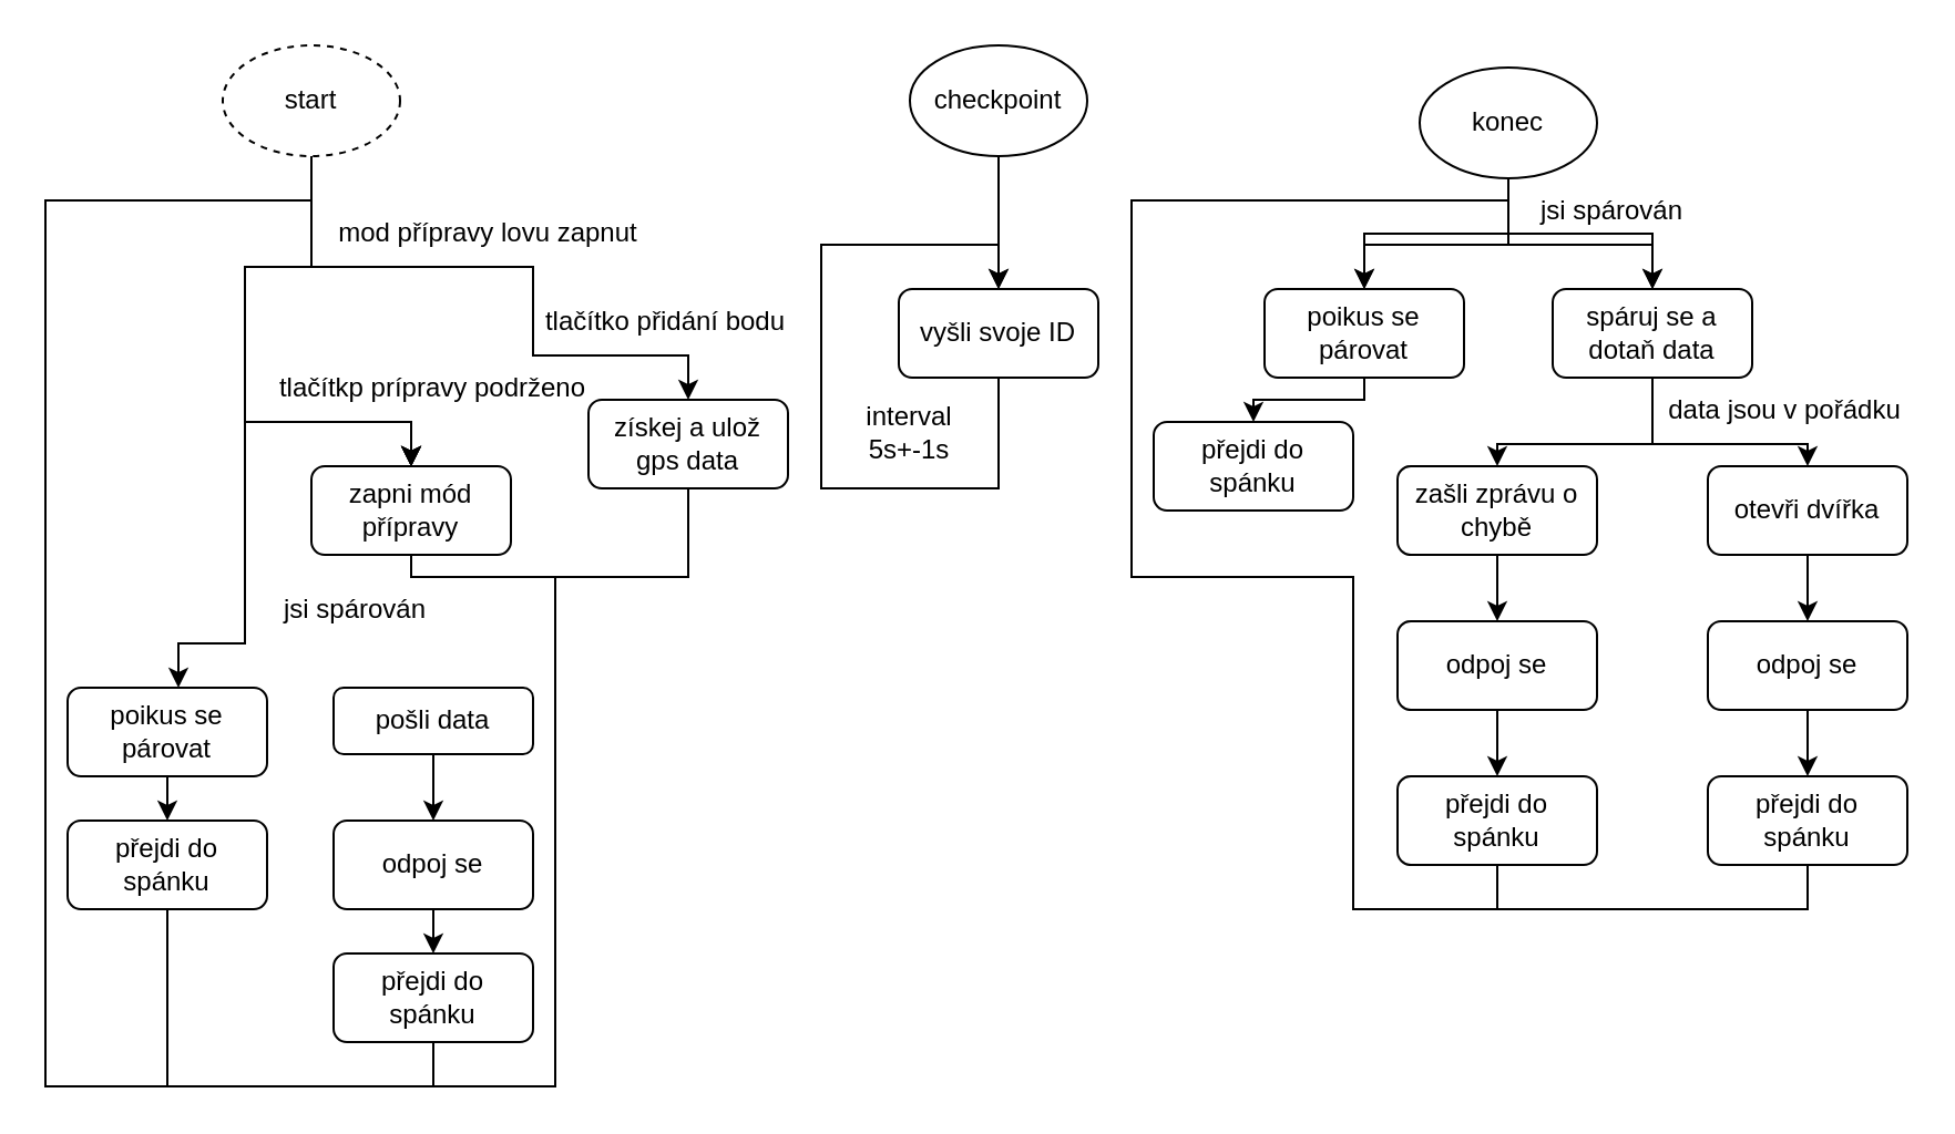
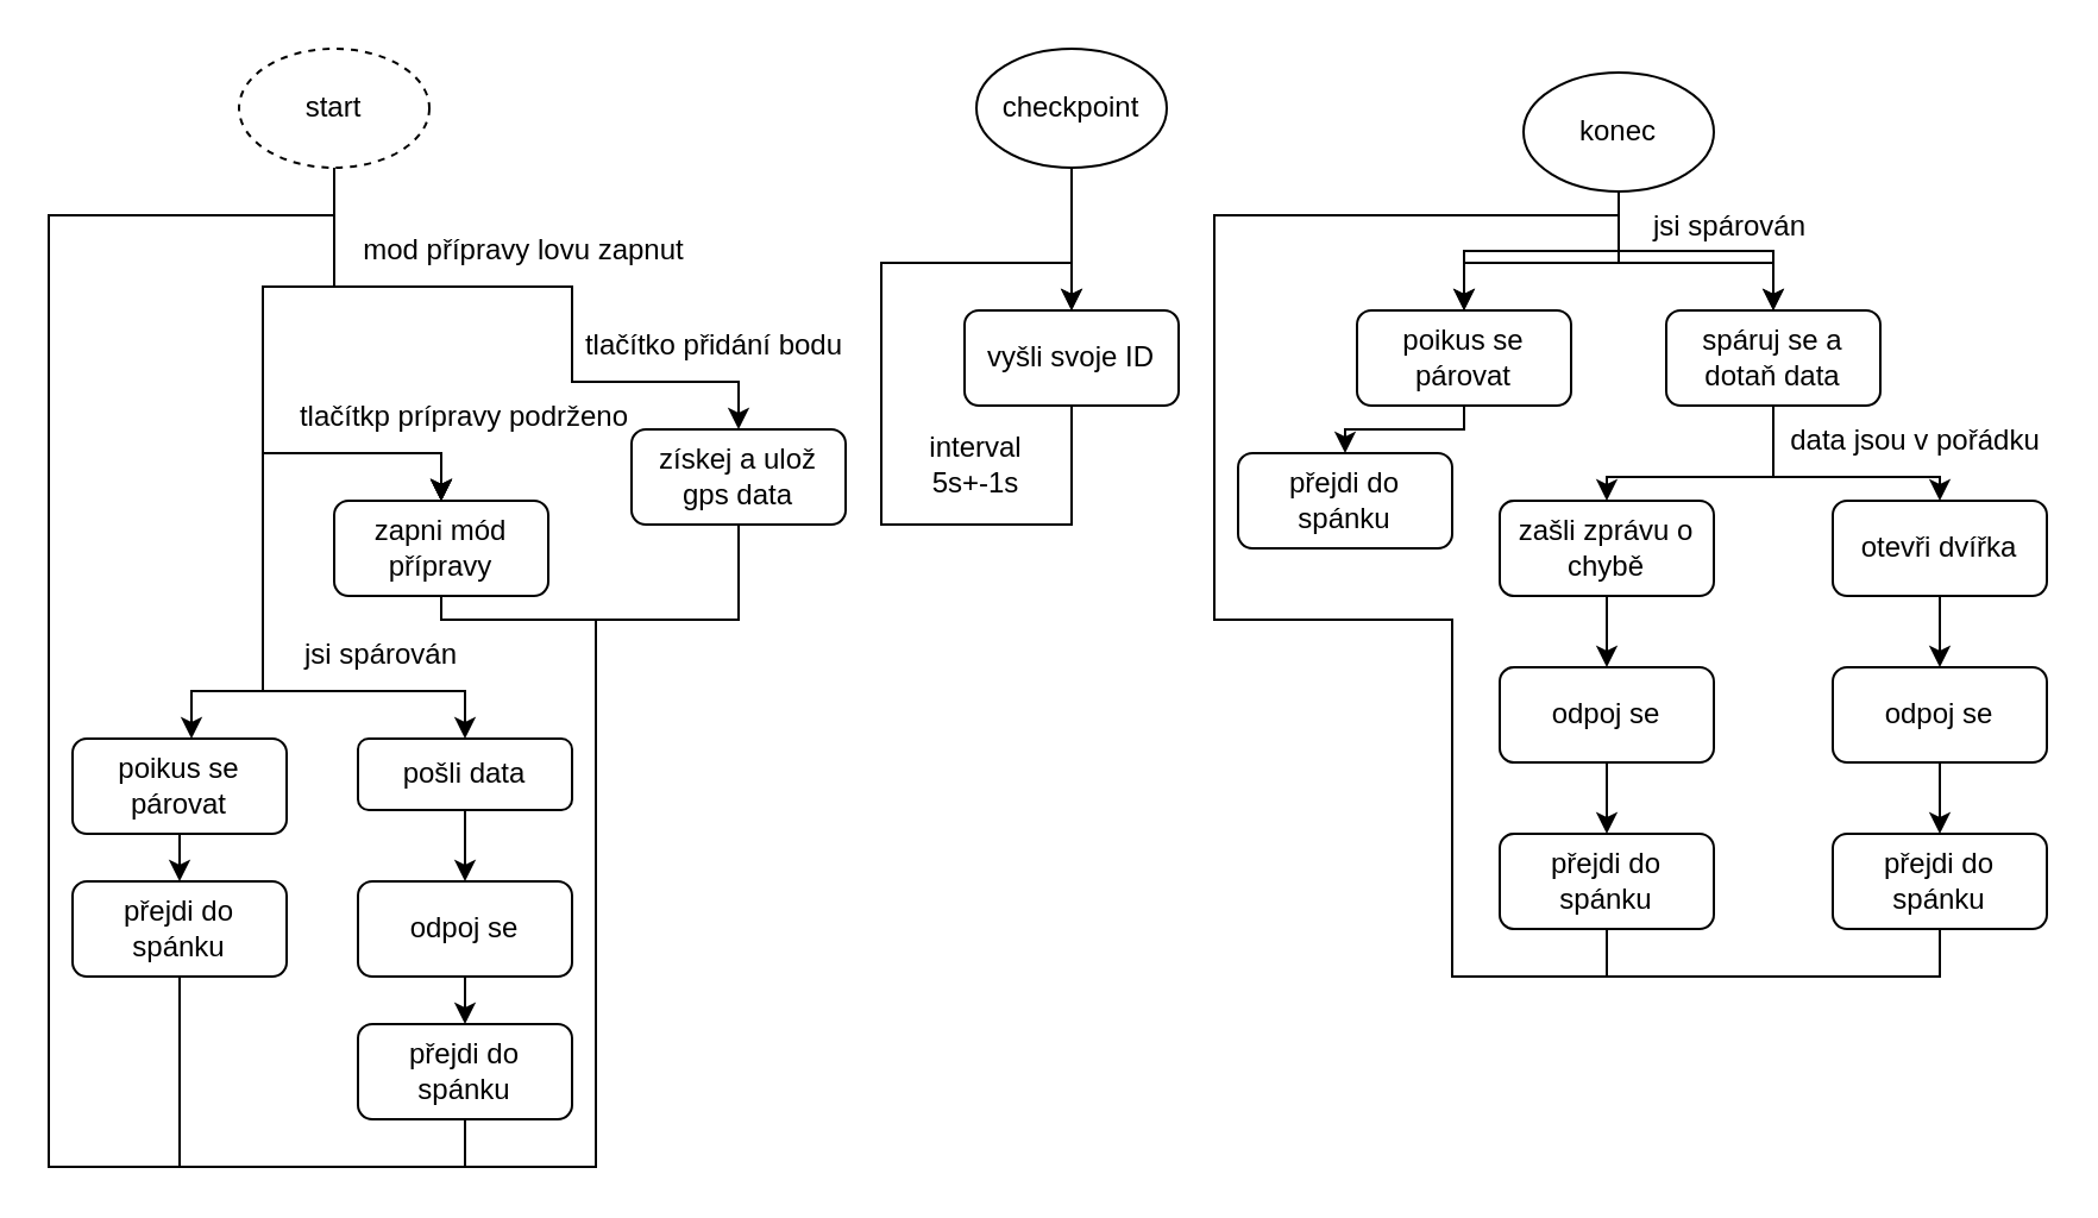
+ <mxCell id="33" style="edgeStyle=orthogonalEdgeStyle;rounded=0;orthogonalLoop=1;jettySize=auto;html=1;exitX=0.5;exitY=1;exitDx=0;exitDy=0;" edge="1" parent="1" source="34" target="47"><mxGeometry relative="1" as="geometry"><Array as="points"><mxPoint x="140" y="120" /><mxPoint x="110" y="120" /><mxPoint x="110" y="290" /><mxPoint x="195" y="290" /></Array></mxGeometry></mxCell>
